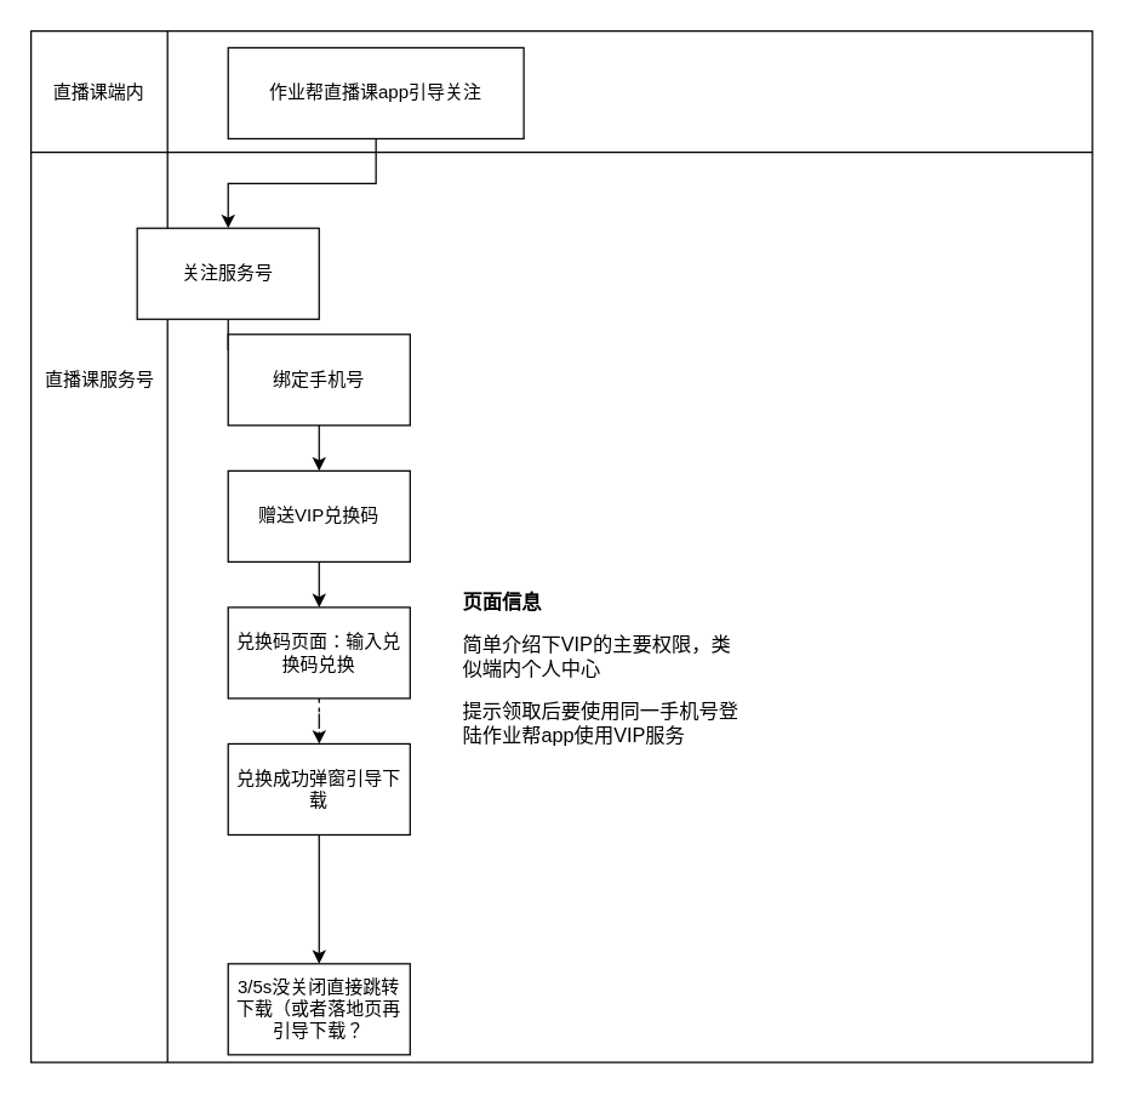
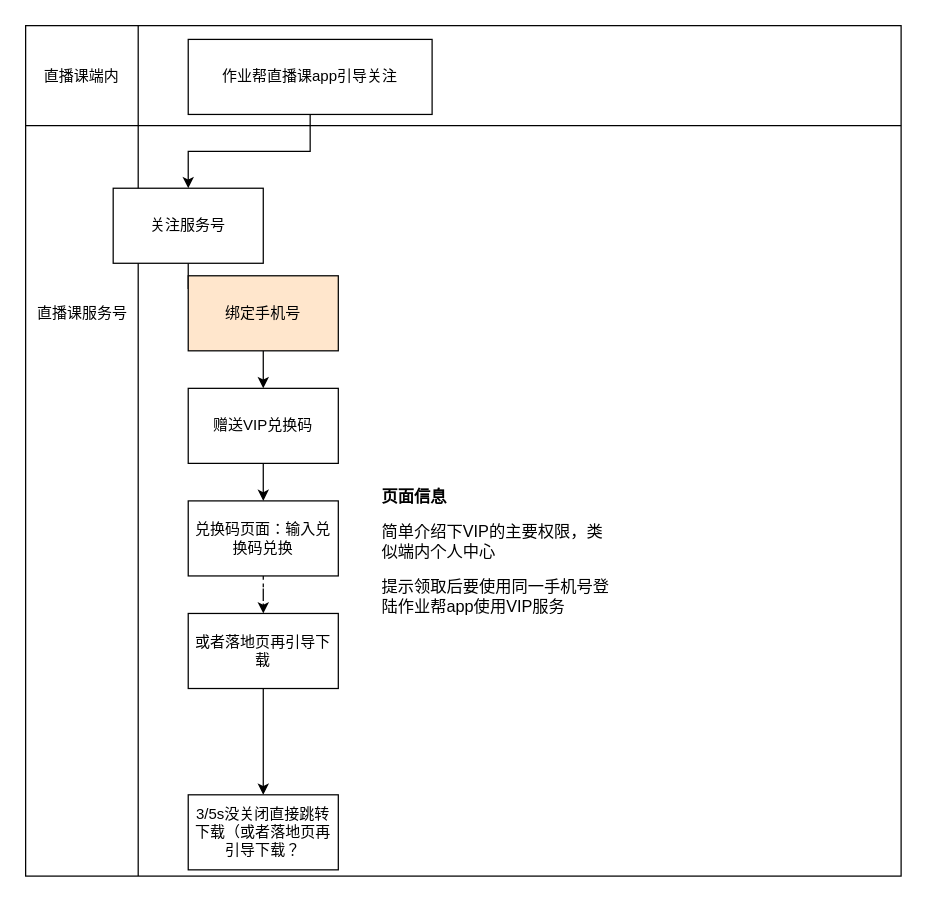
- <mxCell id="10" value="绑定手机号" style="rounded=0;whiteSpace=wrap;html=1;" vertex="1" parent="1"><mxGeometry x="150" y="220" width="120" height="60" as="geometry" /></mxCell>
+ <mxCell id="10" value="绑定手机号" style="rounded=0;whiteSpace=wrap;html=1;fillColor=#ffe6cc;" vertex="1" parent="1"><mxGeometry x="150" y="220" width="120" height="60" as="geometry" /></mxCell>
- <mxCell id="17" value="兑换成功弹窗引导下载" style="rounded=0;whiteSpace=wrap;html=1;" vertex="1" parent="1"><mxGeometry x="150" y="490" width="120" height="60" as="geometry" /></mxCell>
+ <mxCell id="17" value="或者落地页再引导下载" style="rounded=0;whiteSpace=wrap;html=1;" vertex="1" parent="1"><mxGeometry x="150" y="490" width="120" height="60" as="geometry" /></mxCell>
